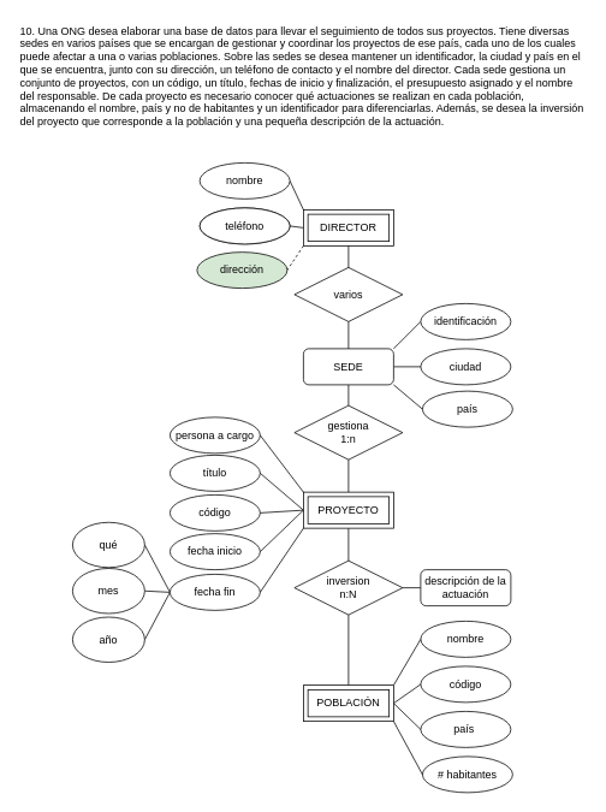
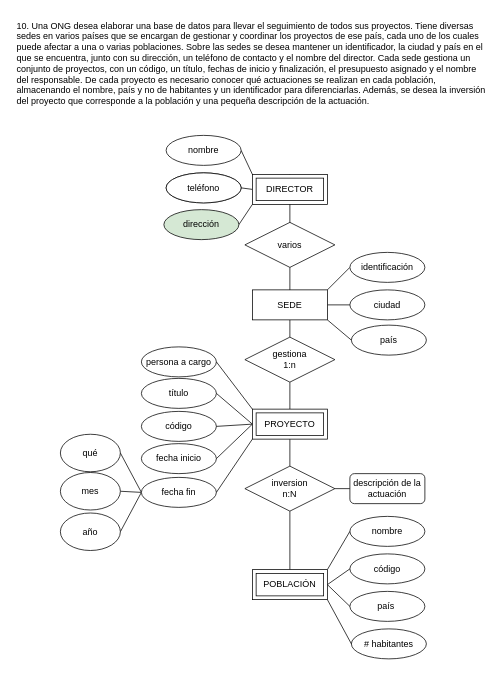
- <mxCell id="49" style="edgeStyle=none;html=1;exitX=0;exitY=1;exitDx=0;exitDy=0;entryX=1;entryY=0.5;entryDx=0;entryDy=0;endArrow=none;endFill=0;dashed=1;" edge="1" parent="1" source="51" target="54"><mxGeometry relative="1" as="geometry" /></mxCell>
+ <mxCell id="49" style="edgeStyle=none;html=1;exitX=0;exitY=1;exitDx=0;exitDy=0;entryX=1;entryY=0.5;entryDx=0;entryDy=0;endArrow=none;endFill=0;" edge="1" parent="1" source="51" target="54"><mxGeometry relative="1" as="geometry" /></mxCell>
- <mxCell id="7" value="SEDE" style="whiteSpace=wrap;html=1;align=center;rounded=1;" vertex="1" parent="1"><mxGeometry x="336" y="386" width="100" height="40" as="geometry" /></mxCell>
+ <mxCell id="7" value="SEDE" style="whiteSpace=wrap;html=1;align=center;" vertex="1" parent="1"><mxGeometry x="336" y="386" width="100" height="40" as="geometry" /></mxCell>
